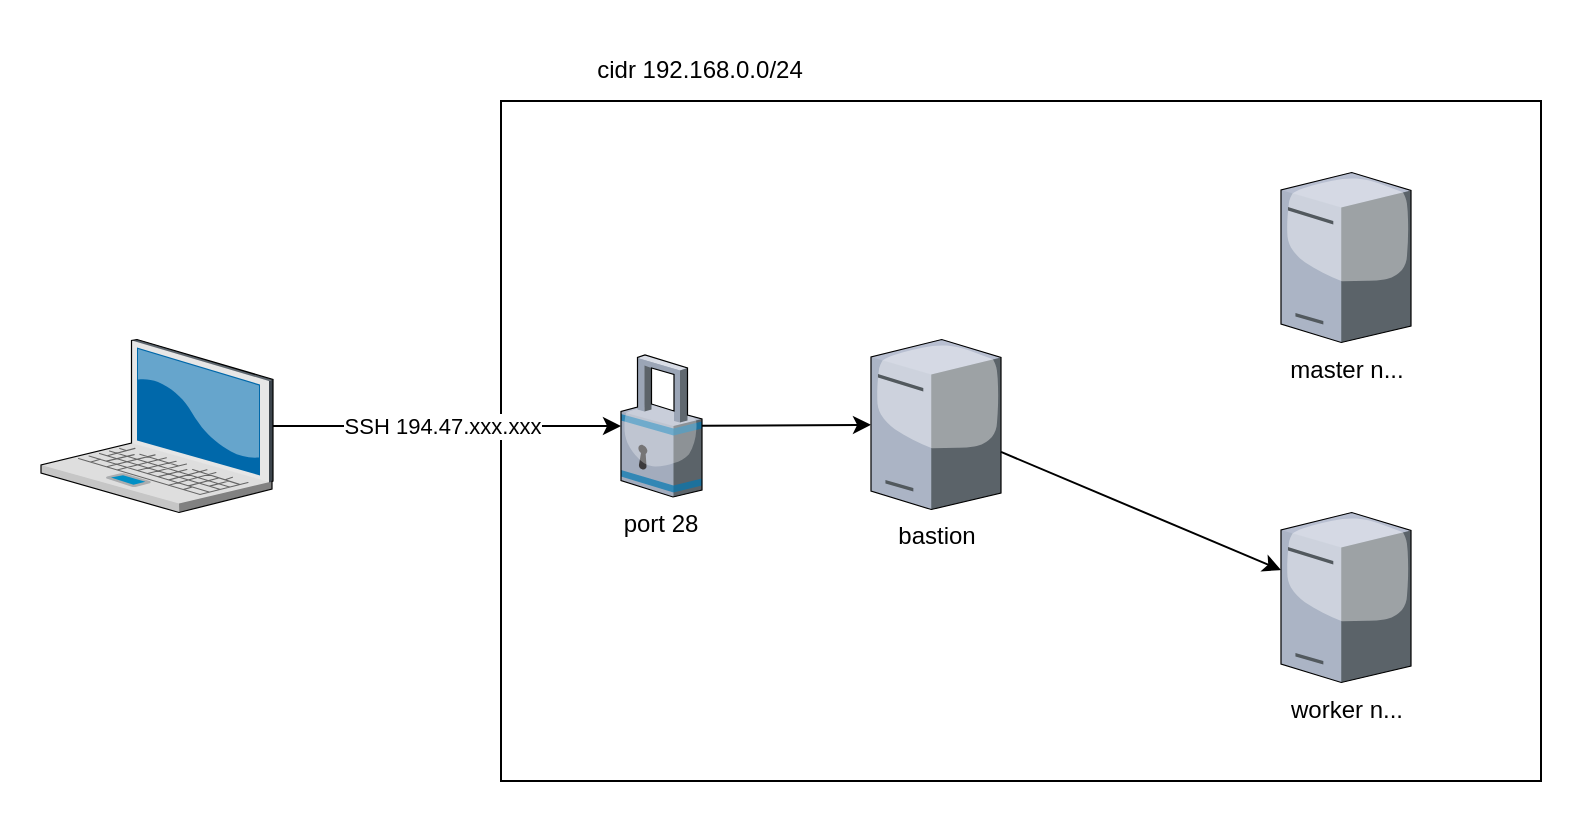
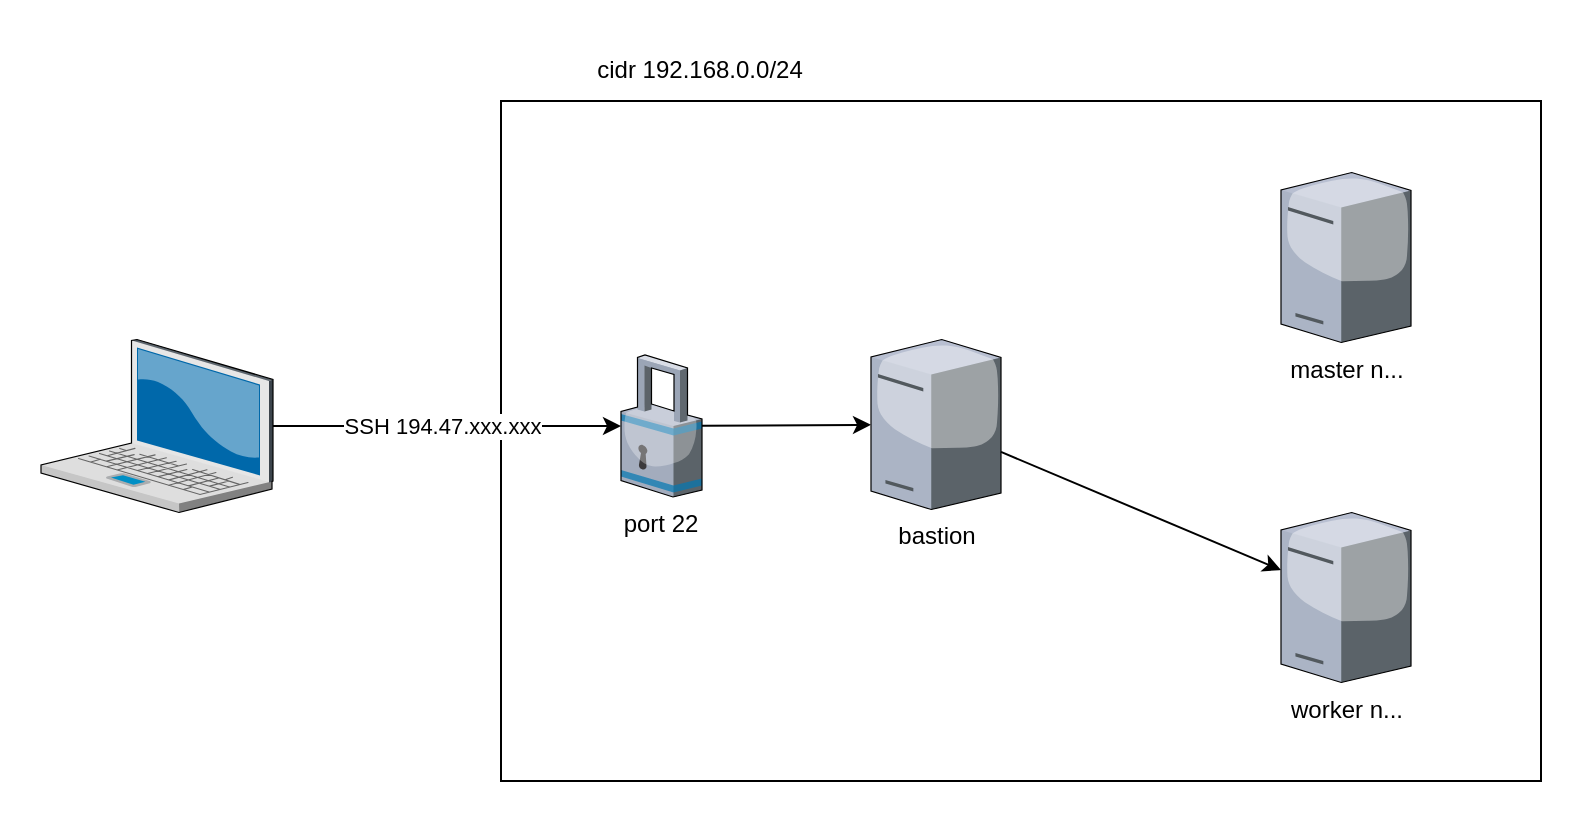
- <mxCell id="4" value="&lt;div&gt;port 28&lt;/div&gt;" style="verticalLabelPosition=bottom;sketch=0;aspect=fixed;html=1;verticalAlign=top;strokeColor=none;align=center;outlineConnect=0;shape=mxgraph.citrix.security;" vertex="1" parent="1"><mxGeometry x="310" y="177" width="40.5" height="71" as="geometry" /></mxCell>
+ <mxCell id="4" value="&lt;div&gt;port 22&lt;/div&gt;" style="verticalLabelPosition=bottom;sketch=0;aspect=fixed;html=1;verticalAlign=top;strokeColor=none;align=center;outlineConnect=0;shape=mxgraph.citrix.security;" vertex="1" parent="1"><mxGeometry x="310" y="177" width="40.5" height="71" as="geometry" /></mxCell>
